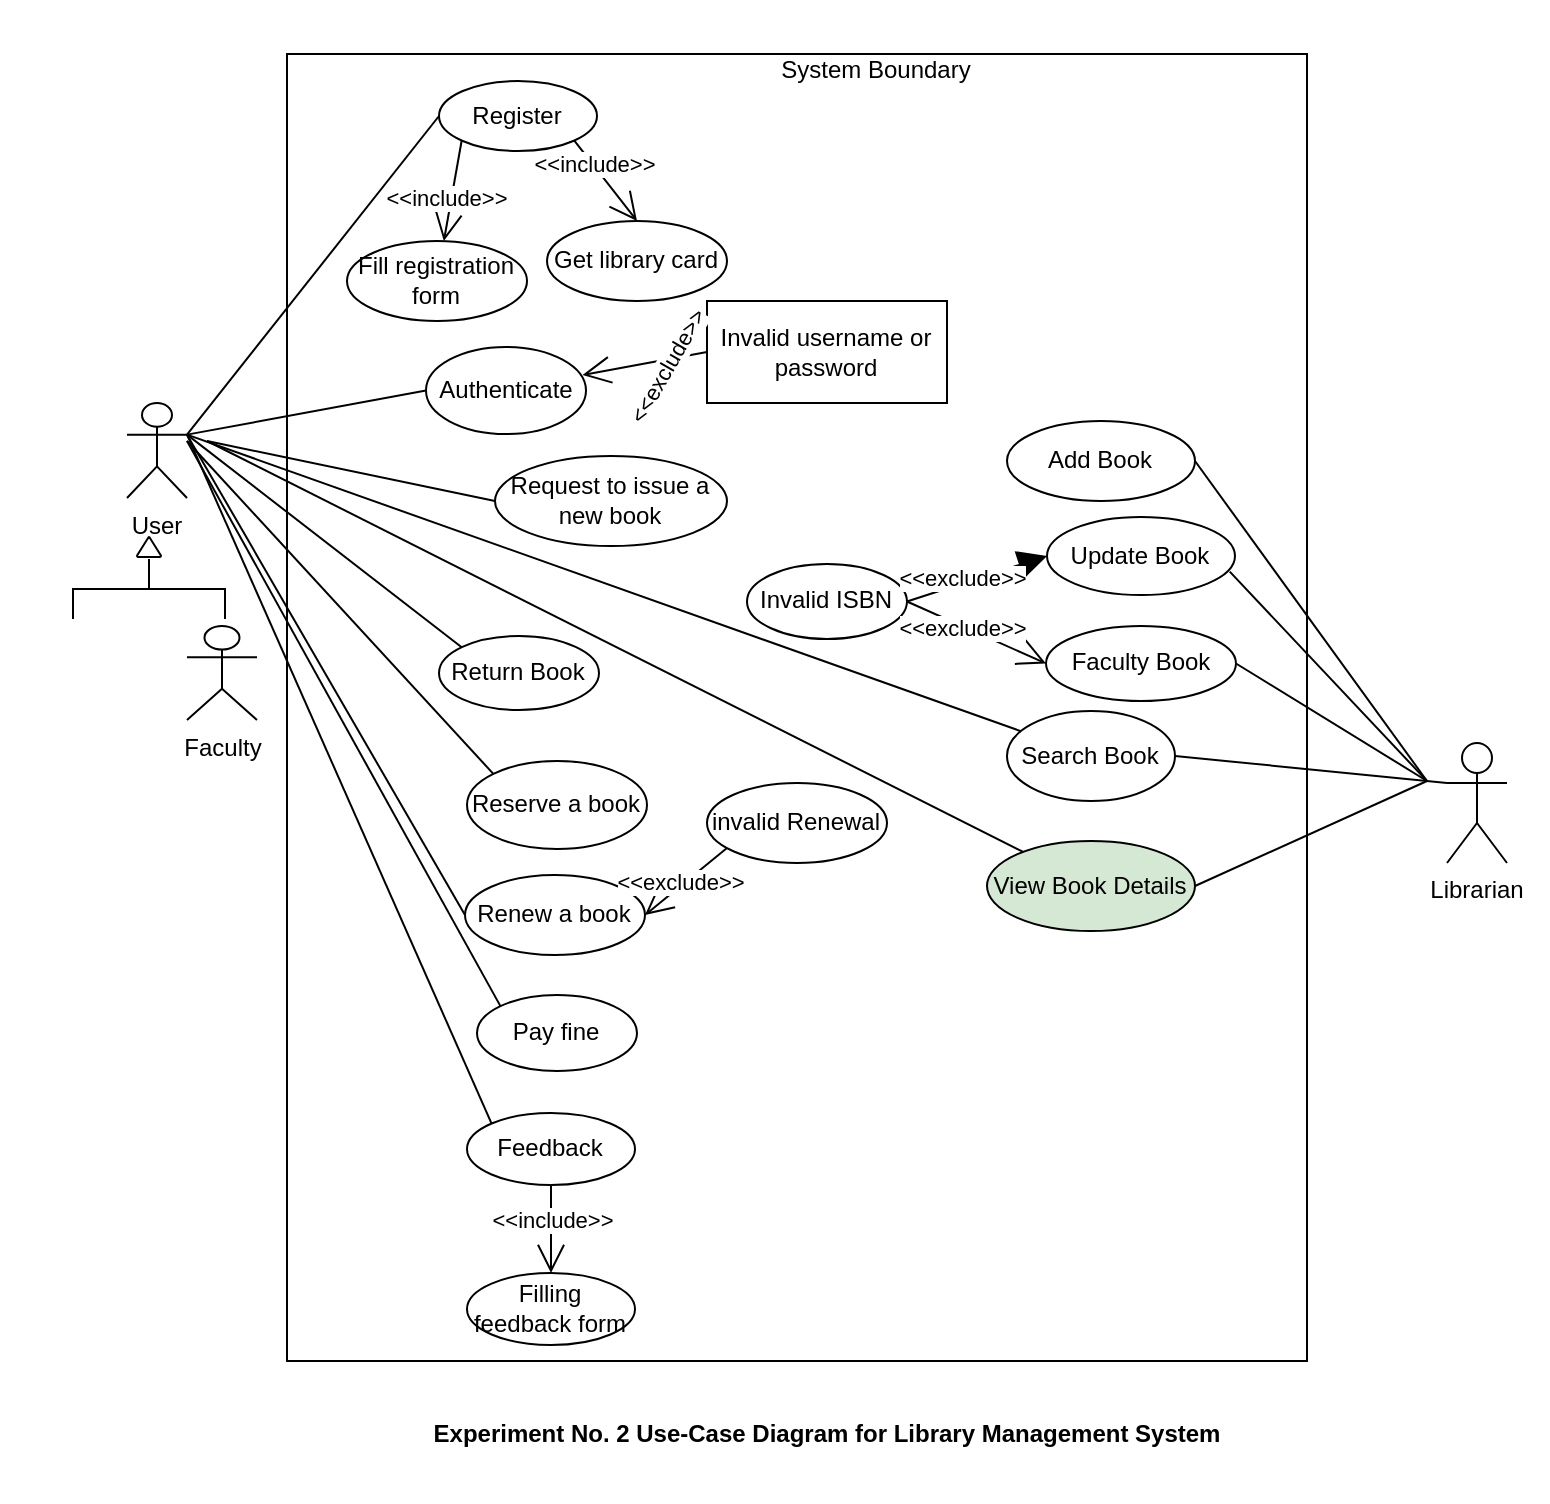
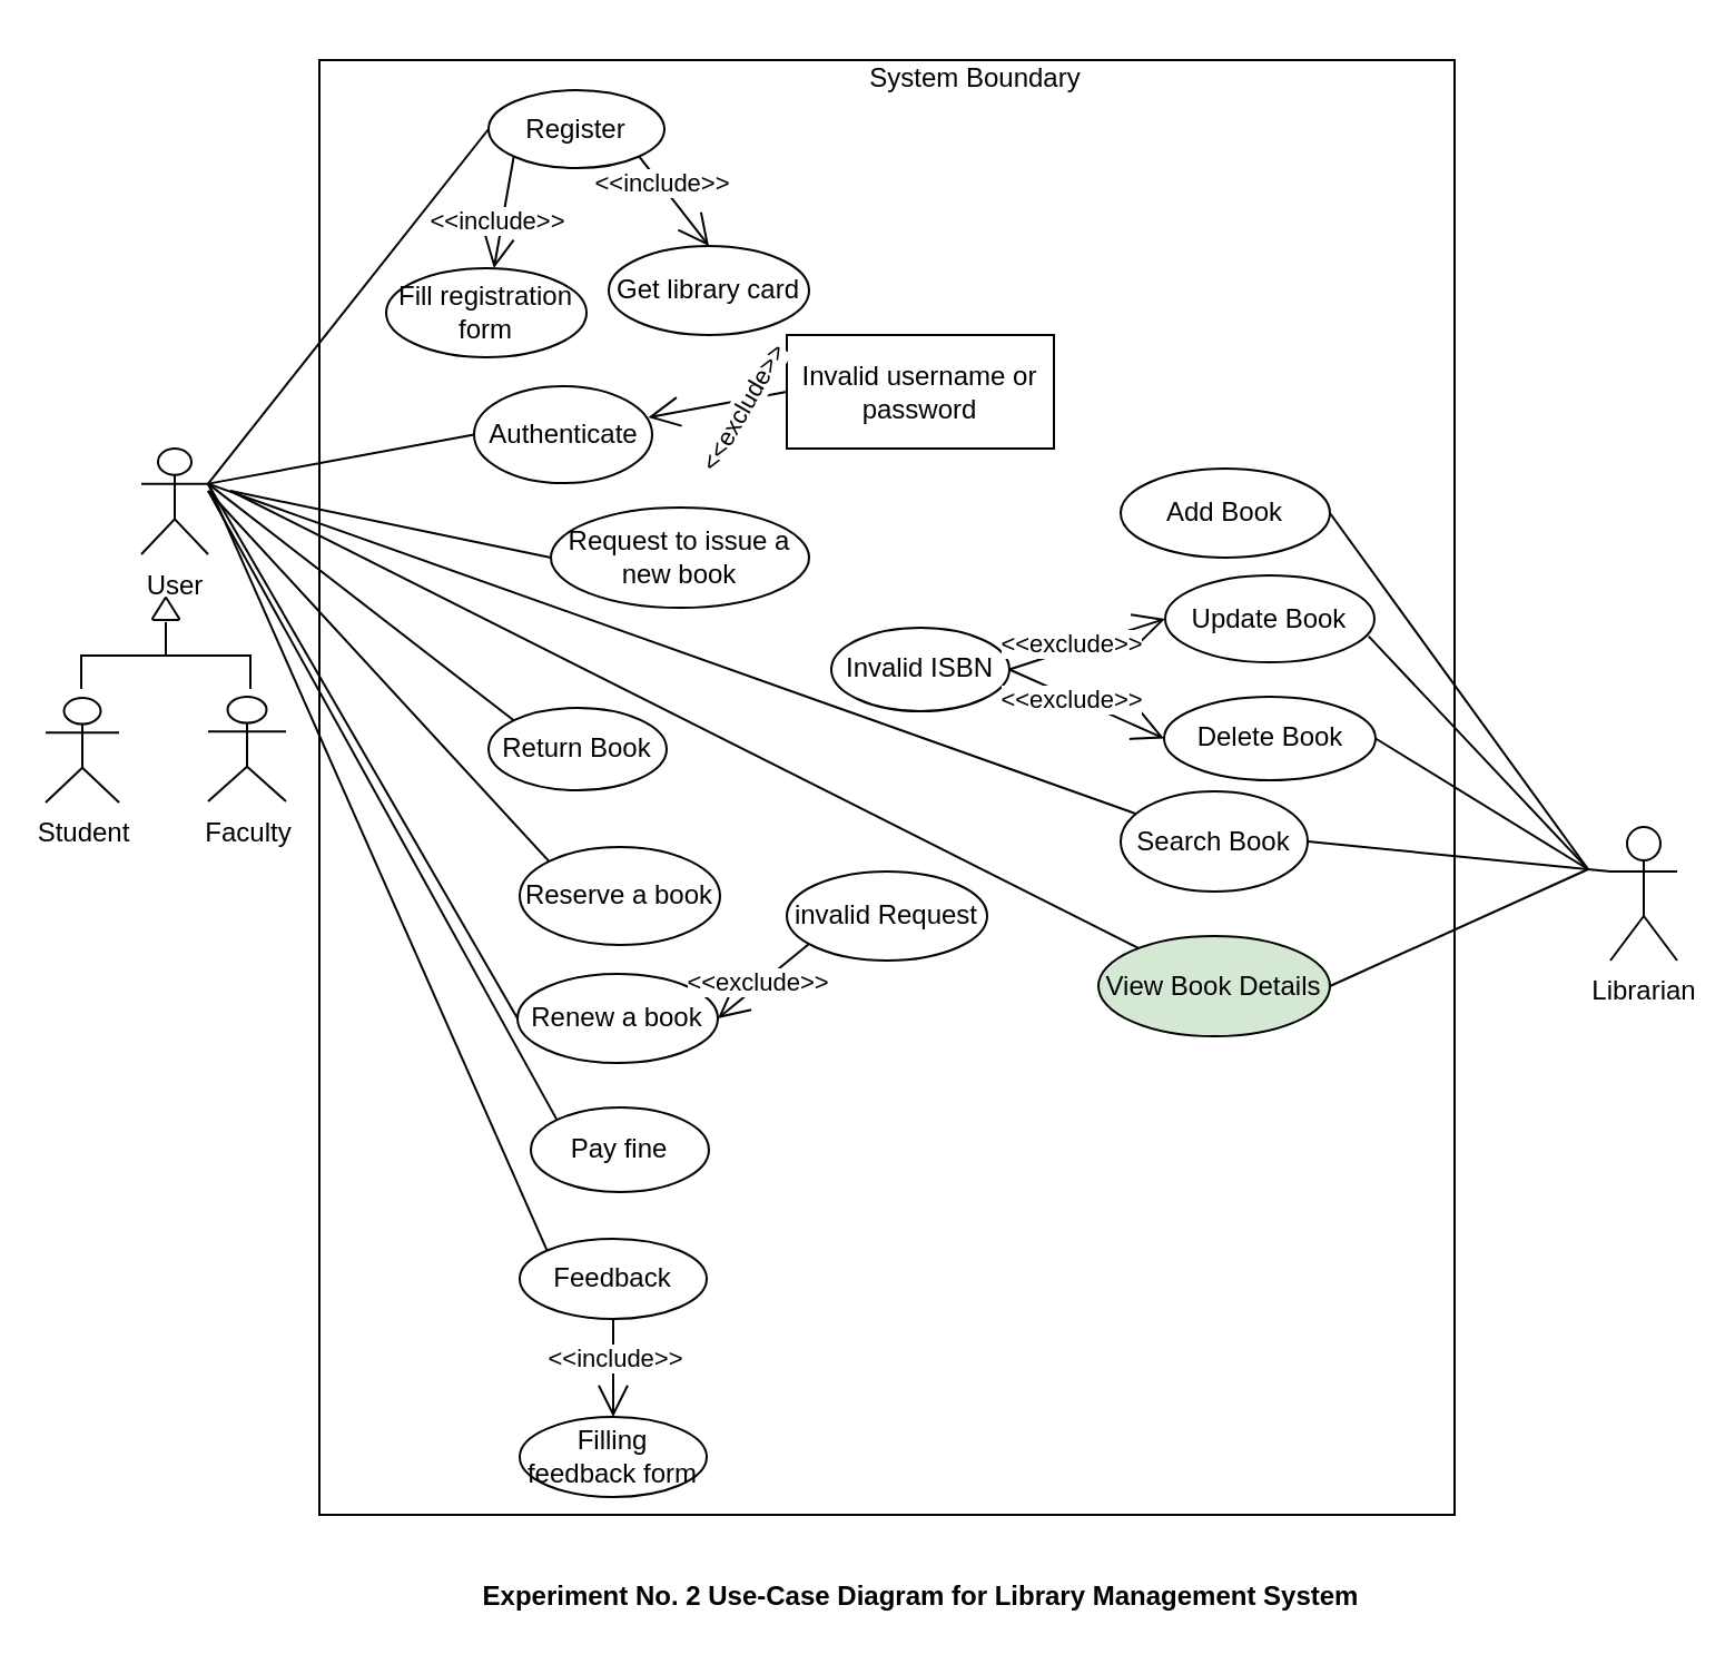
- <mxCell id="43" value="" style="endArrow=block;endFill=1;endSize=12;html=1;rounded=0;exitX=1;exitY=0.5;exitDx=0;exitDy=0;entryX=0;entryY=0.5;entryDx=0;entryDy=0;" parent="1" source="42" target="10" edge="1"><mxGeometry width="160" relative="1" as="geometry"><mxPoint x="253" y="330" as="sourcePoint" /><mxPoint x="413" y="330" as="targetPoint" /></mxGeometry></mxCell>
+ <mxCell id="43" value="" style="endArrow=open;endFill=1;endSize=12;html=1;rounded=0;exitX=1;exitY=0.5;exitDx=0;exitDy=0;entryX=0;entryY=0.5;entryDx=0;entryDy=0;" parent="1" source="42" target="10" edge="1"><mxGeometry width="160" relative="1" as="geometry"><mxPoint x="253" y="330" as="sourcePoint" /><mxPoint x="413" y="330" as="targetPoint" /></mxGeometry></mxCell>
- <mxCell id="9" value="Faculty Book" style="ellipse;whiteSpace=wrap;html=1;" parent="1" vertex="1"><mxGeometry x="522.5" y="312.5" width="95" height="37.5" as="geometry" /></mxCell>
+ <mxCell id="9" value="Delete Book" style="ellipse;whiteSpace=wrap;html=1;" parent="1" vertex="1"><mxGeometry x="522.5" y="312.5" width="95" height="37.5" as="geometry" /></mxCell>
+ <mxCell id="3" value="Student" style="shape=umlActor;verticalLabelPosition=bottom;verticalAlign=top;html=1;" parent="1" vertex="1"><mxGeometry x="20" y="313" width="33" height="47" as="geometry" /></mxCell>
- <mxCell id="36" value="invalid Renewal" style="ellipse;whiteSpace=wrap;html=1;" parent="1" vertex="1"><mxGeometry x="353" y="391" width="90" height="40" as="geometry" /></mxCell>
+ <mxCell id="36" value="invalid Request" style="ellipse;whiteSpace=wrap;html=1;" parent="1" vertex="1"><mxGeometry x="353" y="391" width="90" height="40" as="geometry" /></mxCell>
